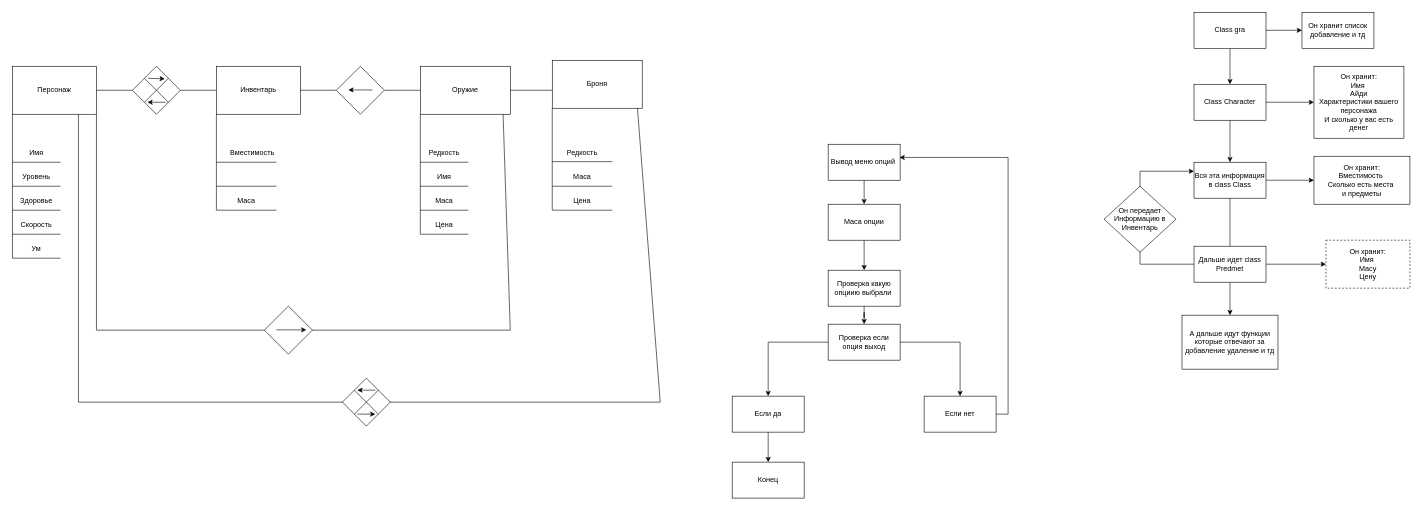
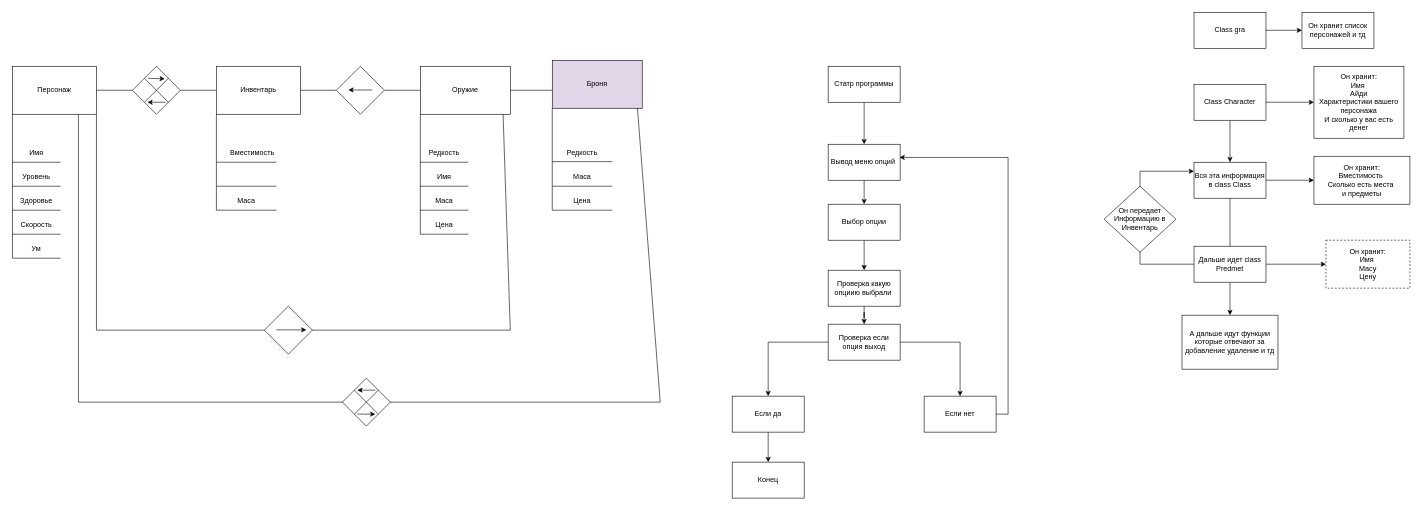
- <mxCell id="97" value="Он хранит список добавление и тд" style="rounded=0;whiteSpace=wrap;html=1;" vertex="1" parent="1"><mxGeometry x="2170" y="20" width="120" height="60" as="geometry" /></mxCell>
+ <mxCell id="97" value="Он хранит список персонажей и тд" style="rounded=0;whiteSpace=wrap;html=1;" vertex="1" parent="1"><mxGeometry x="2170" y="20" width="120" height="60" as="geometry" /></mxCell>
- <mxCell id="95" style="edgeStyle=orthogonalEdgeStyle;rounded=0;orthogonalLoop=1;jettySize=auto;html=1;entryX=0.5;entryY=0;entryDx=0;entryDy=0;" edge="1" parent="1" source="96" target="82"><mxGeometry relative="1" as="geometry" /></mxCell>
- <mxCell id="41" value="Броня" style="rounded=0;whiteSpace=wrap;html=1;" vertex="1" parent="1"><mxGeometry x="920" y="100" width="150" height="80" as="geometry" /></mxCell>
+ <mxCell id="41" value="Броня" style="rounded=0;whiteSpace=wrap;html=1;fillColor=#e1d5e7;" vertex="1" parent="1"><mxGeometry x="920" y="100" width="150" height="80" as="geometry" /></mxCell>
+ <mxCell id="65" value="Статр программы" style="rounded=0;whiteSpace=wrap;html=1;" vertex="1" parent="1"><mxGeometry x="1380" y="110" width="120" height="60" as="geometry" /></mxCell>
+ <mxCell id="64" style="edgeStyle=orthogonalEdgeStyle;rounded=0;orthogonalLoop=1;jettySize=auto;html=1;" edge="1" parent="1" source="65" target="67"><mxGeometry relative="1" as="geometry"><mxPoint x="1440" y="240" as="targetPoint" /></mxGeometry></mxCell>
- <mxCell id="69" value="Маса опции" style="rounded=0;whiteSpace=wrap;html=1;" vertex="1" parent="1"><mxGeometry x="1380" y="340" width="120" height="60" as="geometry" /></mxCell>
+ <mxCell id="69" value="Выбор опции" style="rounded=0;whiteSpace=wrap;html=1;" vertex="1" parent="1"><mxGeometry x="1380" y="340" width="120" height="60" as="geometry" /></mxCell>
